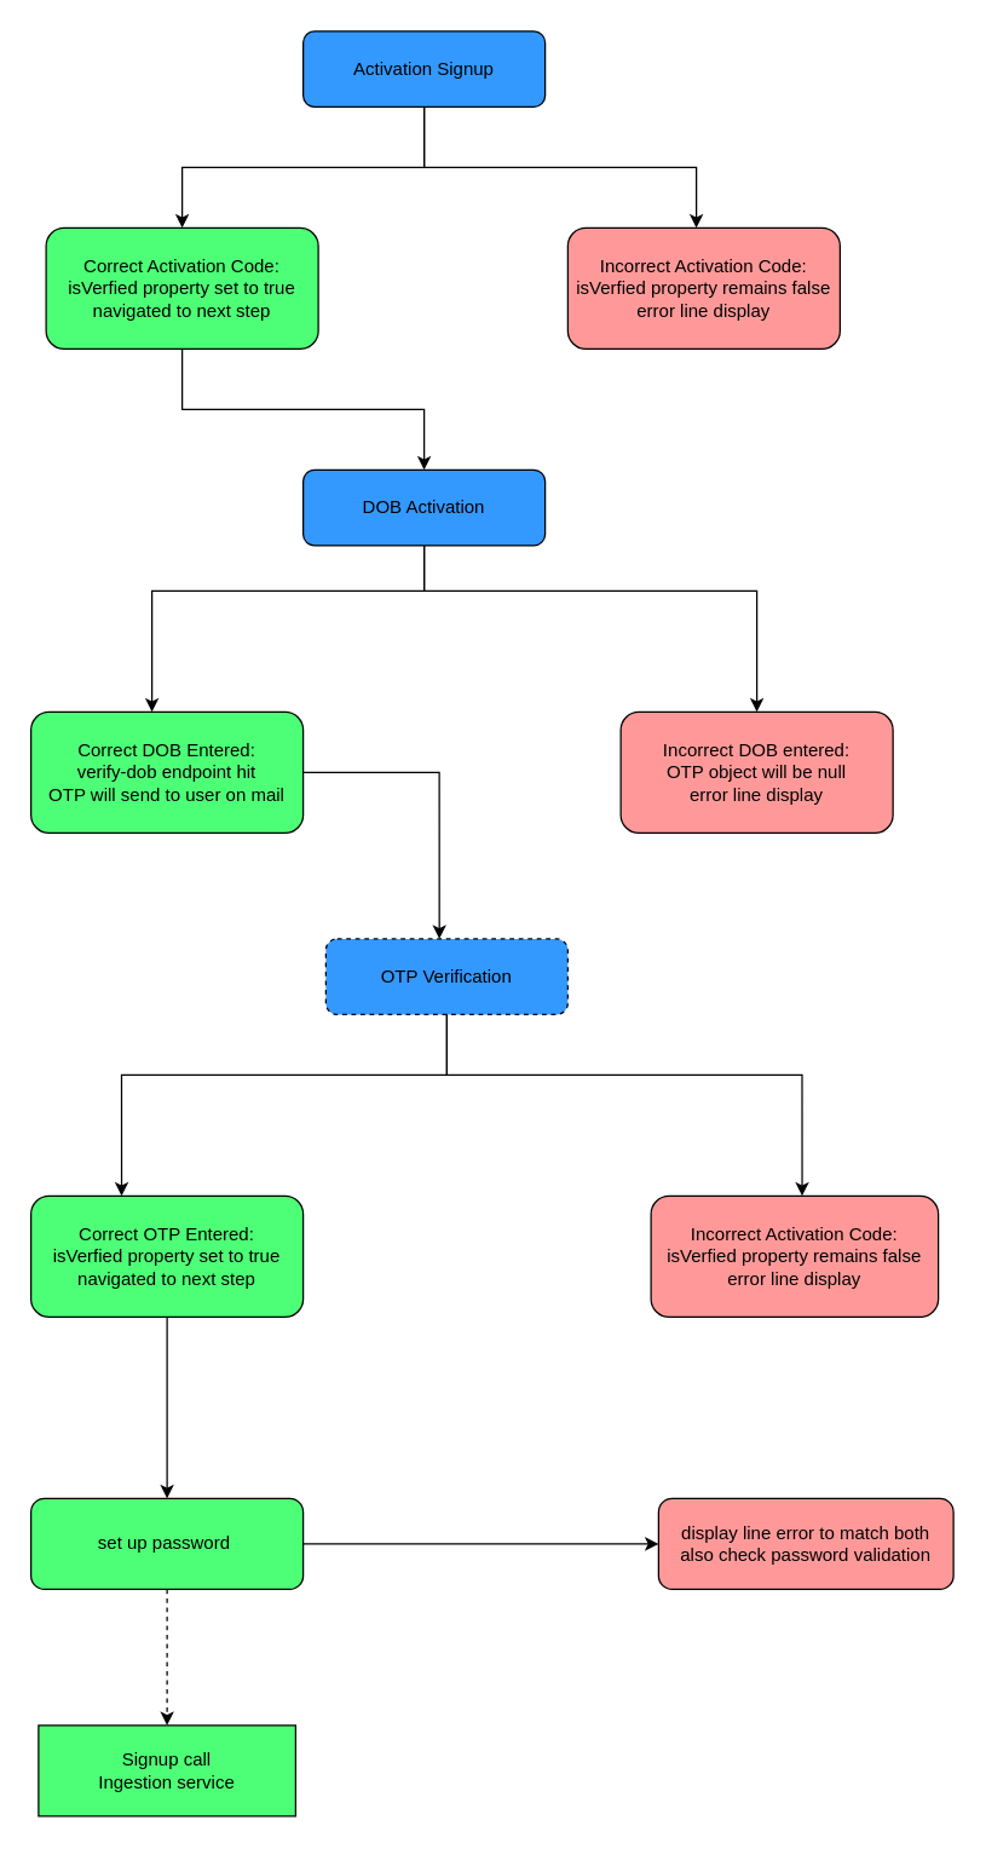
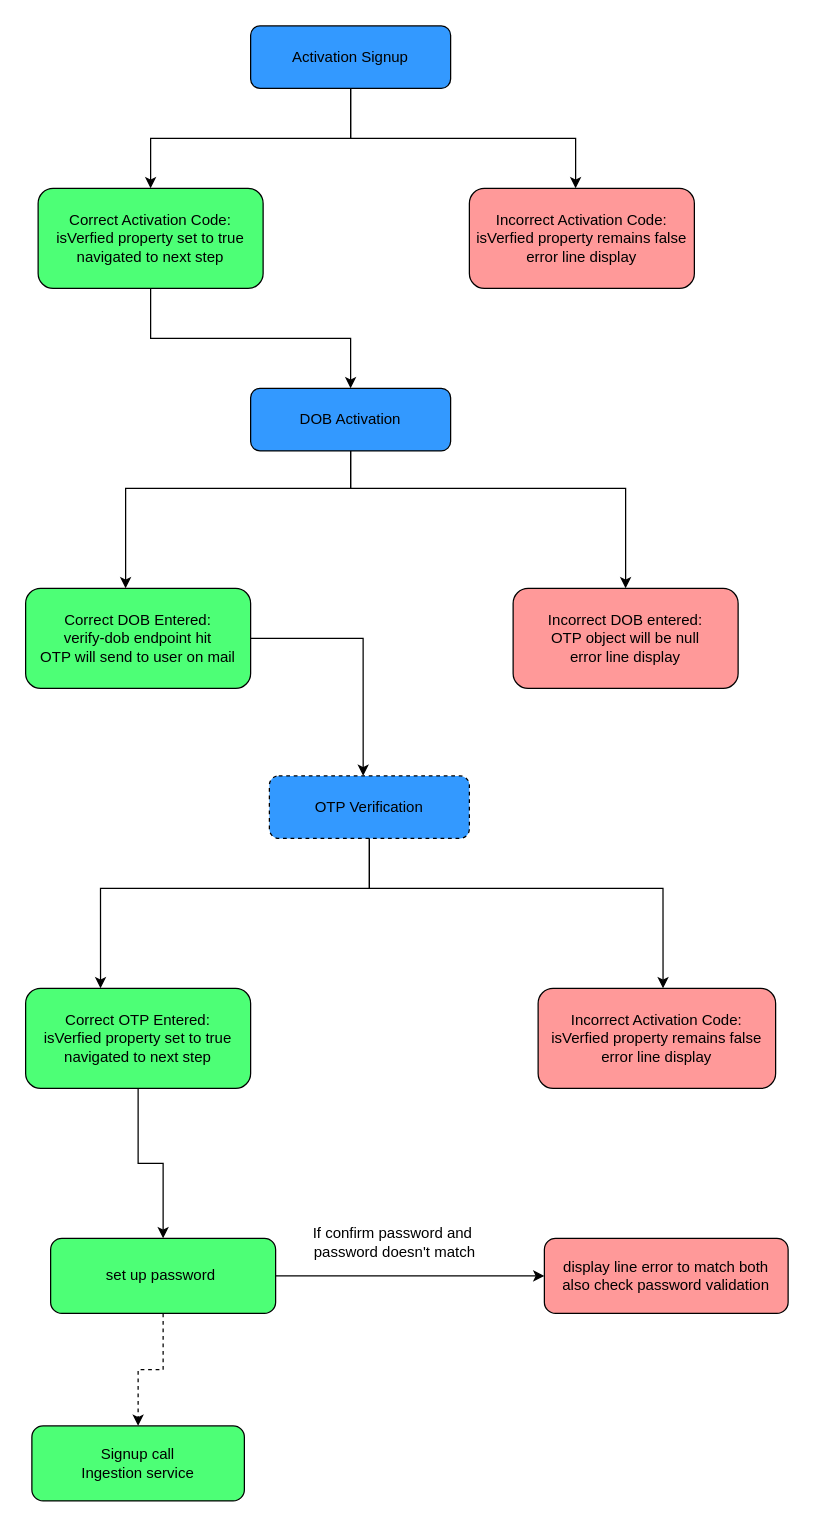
+ <mxCell id="25" value="If confirm password and&amp;nbsp;&lt;div&gt;password doesn't match&lt;/div&gt;" style="text;html=1;align=center;verticalAlign=middle;resizable=0;points=[];autosize=1;strokeColor=none;fillColor=none;" vertex="1" parent="1"><mxGeometry x="240" y="973" width="150" height="40" as="geometry" /></mxCell>
- <mxCell id="22" value="set up password&amp;nbsp;" style="whiteSpace=wrap;html=1;rounded=1;fillColor=#4DFF76;" vertex="1" parent="1"><mxGeometry x="20" y="990" width="180" height="60" as="geometry" /></mxCell>
+ <mxCell id="22" value="set up password&amp;nbsp;" style="whiteSpace=wrap;html=1;rounded=1;fillColor=#4DFF76;" vertex="1" parent="1"><mxGeometry x="40" y="990" width="180" height="60" as="geometry" /></mxCell>
- <mxCell id="23" value="Signup call&lt;div&gt;Ingestion service&lt;/div&gt;" style="whiteSpace=wrap;html=1;fillColor=#4DFF76;rounded=0;" vertex="1" parent="1"><mxGeometry x="25" y="1140" width="170" height="60" as="geometry" /></mxCell>
+ <mxCell id="23" value="Signup call&lt;div&gt;Ingestion service&lt;/div&gt;" style="whiteSpace=wrap;html=1;rounded=1;fillColor=#4DFF76;" vertex="1" parent="1"><mxGeometry x="25" y="1140" width="170" height="60" as="geometry" /></mxCell>
